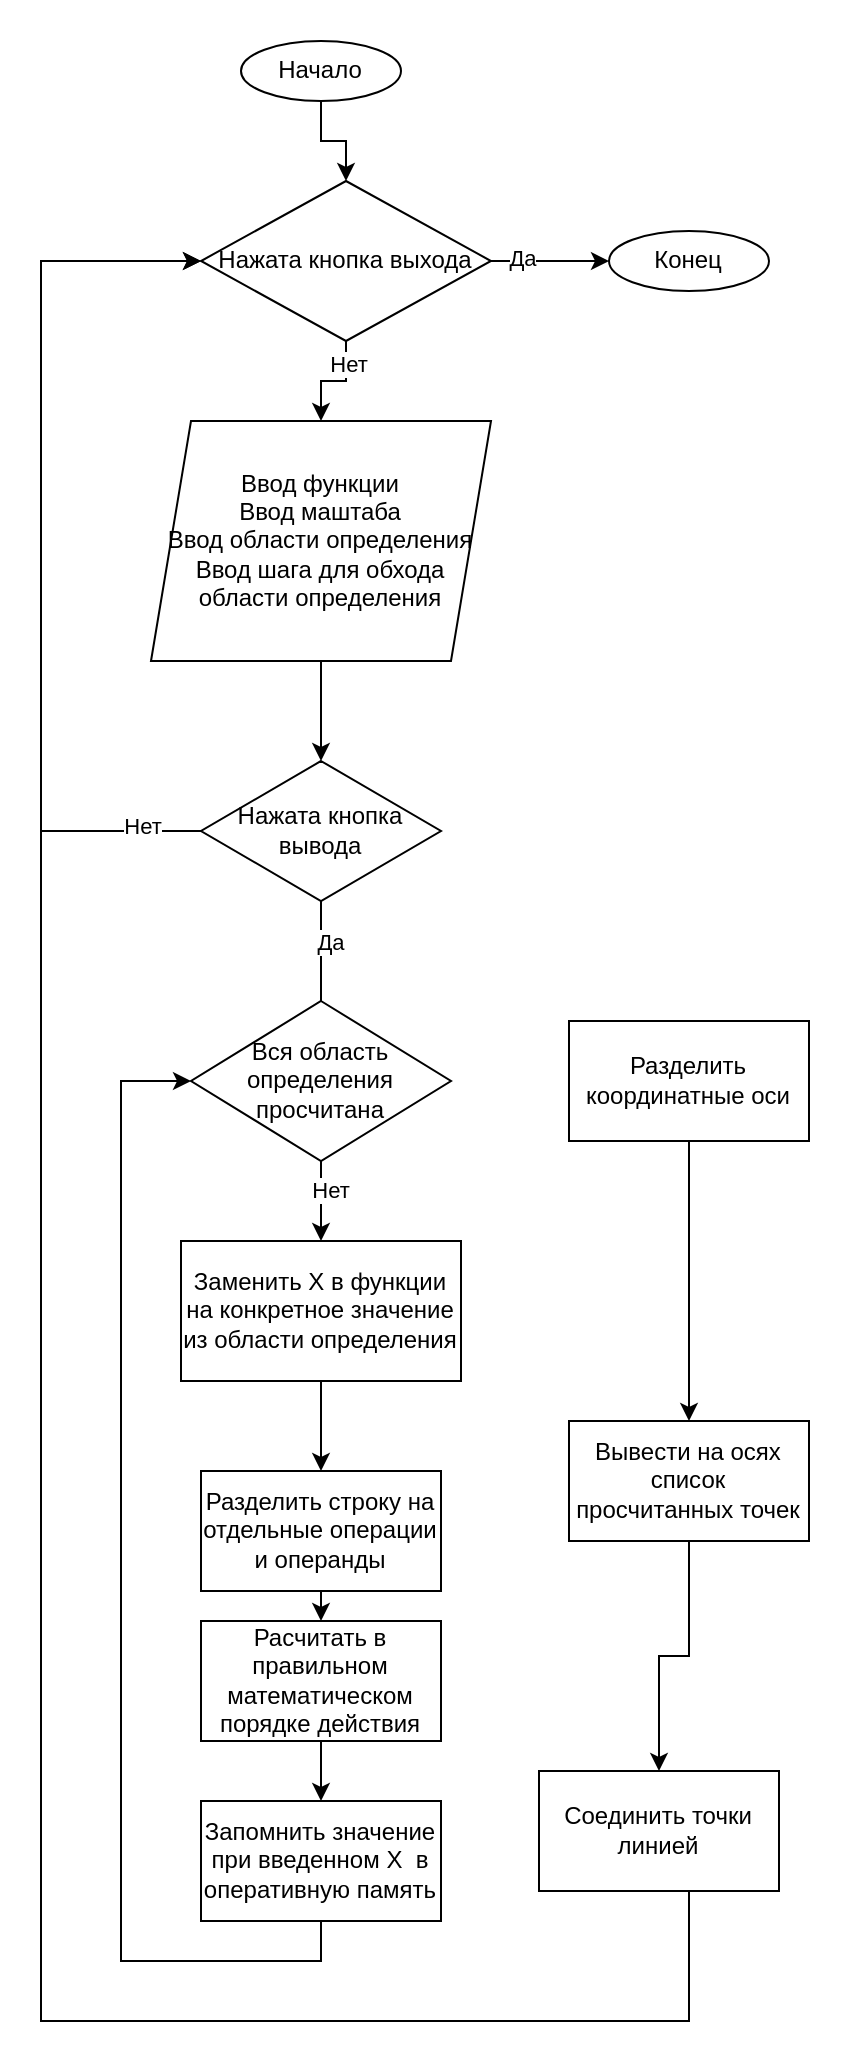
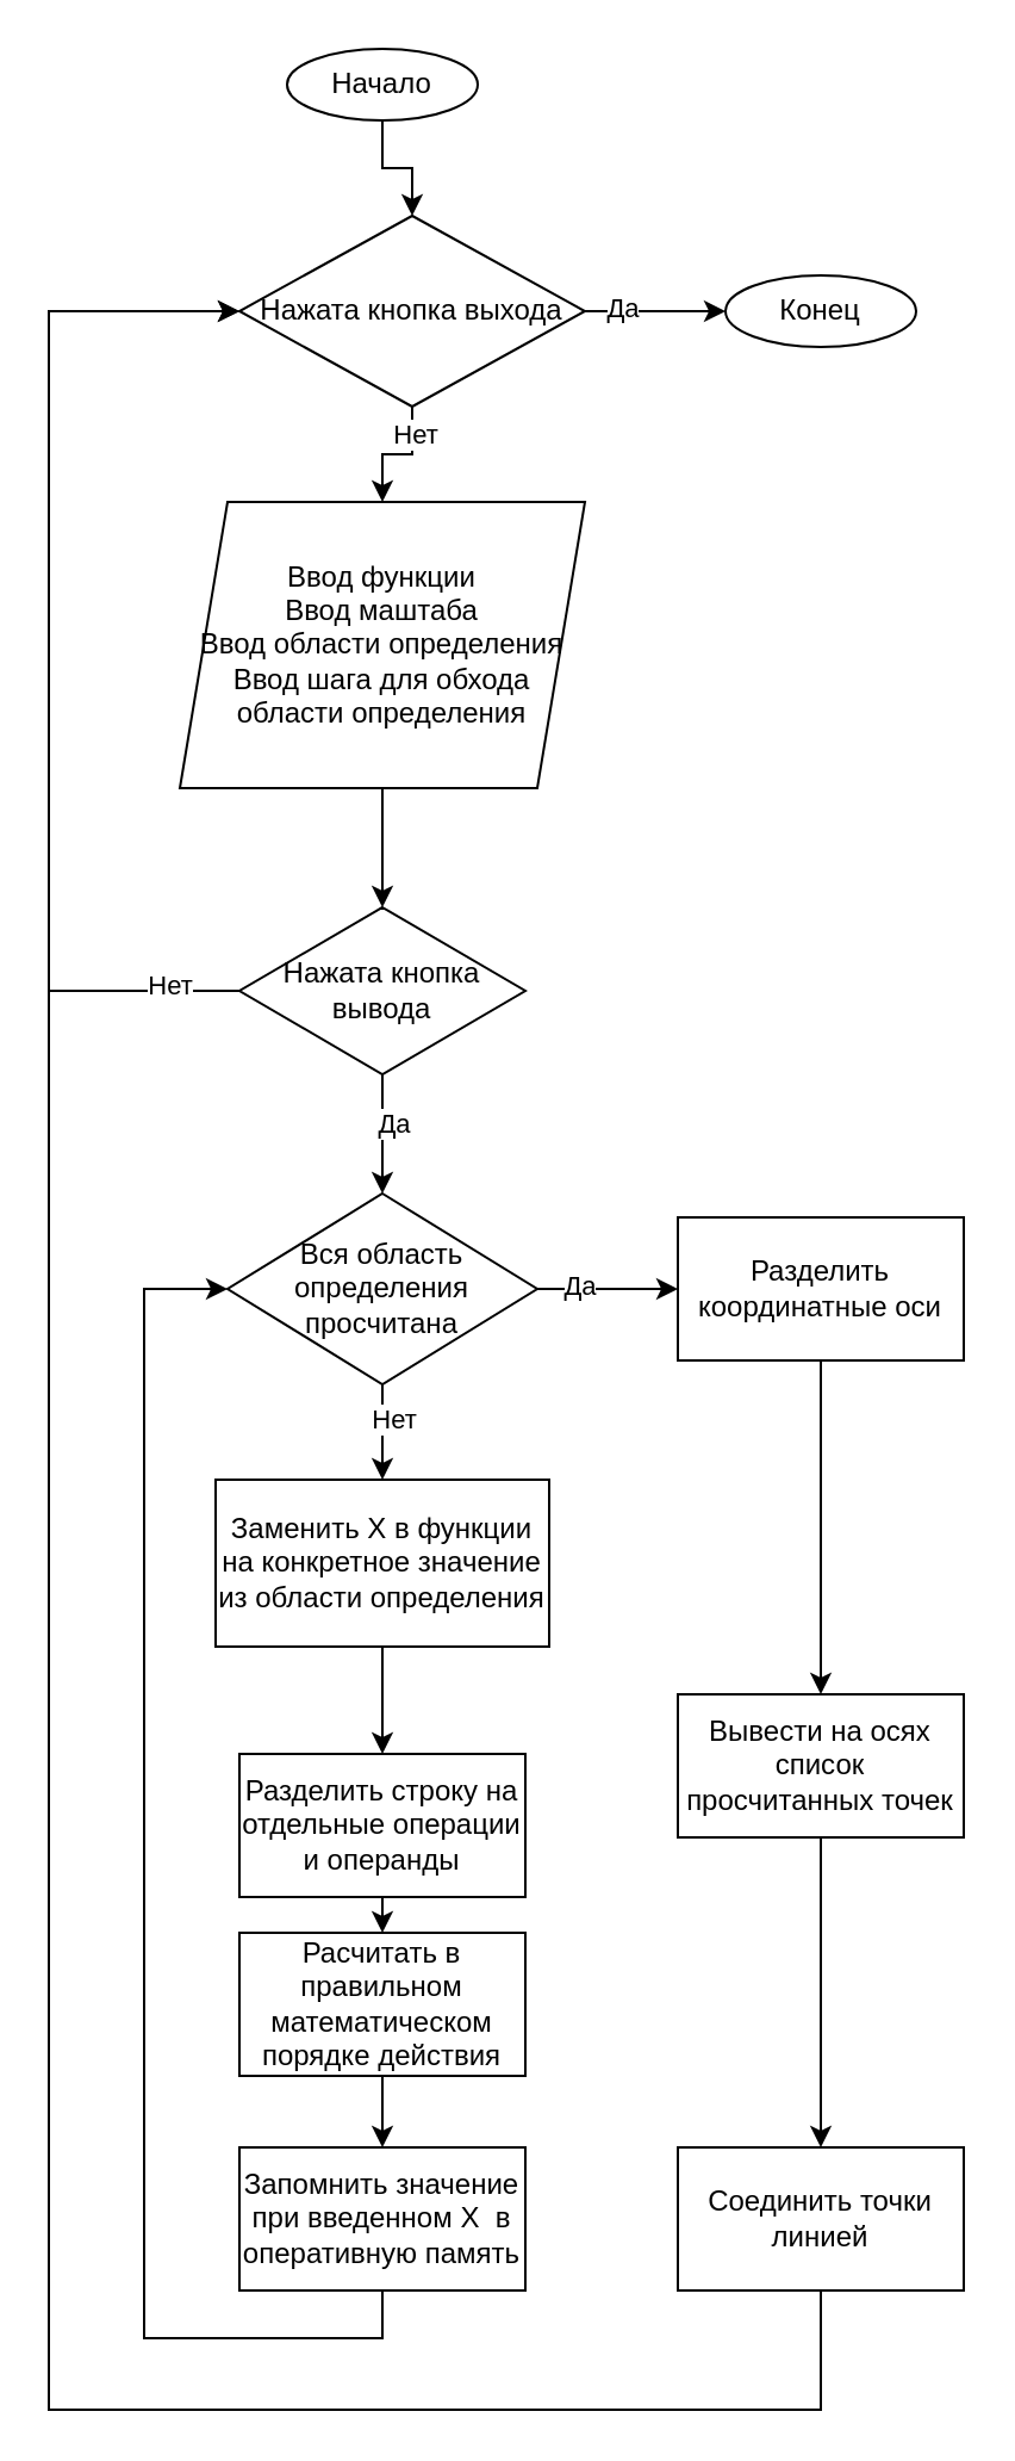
- <mxCell id="14" style="edgeStyle=orthogonalEdgeStyle;rounded=0;orthogonalLoop=1;jettySize=auto;html=1;exitX=0.5;exitY=1;exitDx=0;exitDy=0;entryX=0.5;entryY=0;entryDx=0;entryDy=0;endArrow=none;" edge="1" parent="1" source="16" target="21"><mxGeometry relative="1" as="geometry"><mxPoint x="160" y="510" as="targetPoint" /></mxGeometry></mxCell>
+ <mxCell id="14" style="edgeStyle=orthogonalEdgeStyle;rounded=0;orthogonalLoop=1;jettySize=auto;html=1;exitX=0.5;exitY=1;exitDx=0;exitDy=0;entryX=0.5;entryY=0;entryDx=0;entryDy=0;" edge="1" parent="1" source="16" target="21"><mxGeometry relative="1" as="geometry"><mxPoint x="160" y="510" as="targetPoint" /></mxGeometry></mxCell>
+ <mxCell id="19" style="edgeStyle=orthogonalEdgeStyle;rounded=0;orthogonalLoop=1;jettySize=auto;html=1;exitX=1;exitY=0.5;exitDx=0;exitDy=0;entryX=0;entryY=0.5;entryDx=0;entryDy=0;" edge="1" parent="1" source="21" target="31"><mxGeometry relative="1" as="geometry" /></mxCell>
+ <mxCell id="20" value="Да" style="edgeLabel;html=1;align=center;verticalAlign=middle;resizable=0;points=[];" vertex="1" connectable="0" parent="19"><mxGeometry x="-0.422" y="2" relative="1" as="geometry"><mxPoint as="offset" /></mxGeometry></mxCell>
- <mxCell id="35" value="Соединить точки линией" style="rounded=0;whiteSpace=wrap;html=1;" vertex="1" parent="1"><mxGeometry x="269" y="885" width="120" height="60" as="geometry" /></mxCell>
+ <mxCell id="35" value="Соединить точки линией" style="rounded=0;whiteSpace=wrap;html=1;" vertex="1" parent="1"><mxGeometry x="284" y="900" width="120" height="60" as="geometry" /></mxCell>
